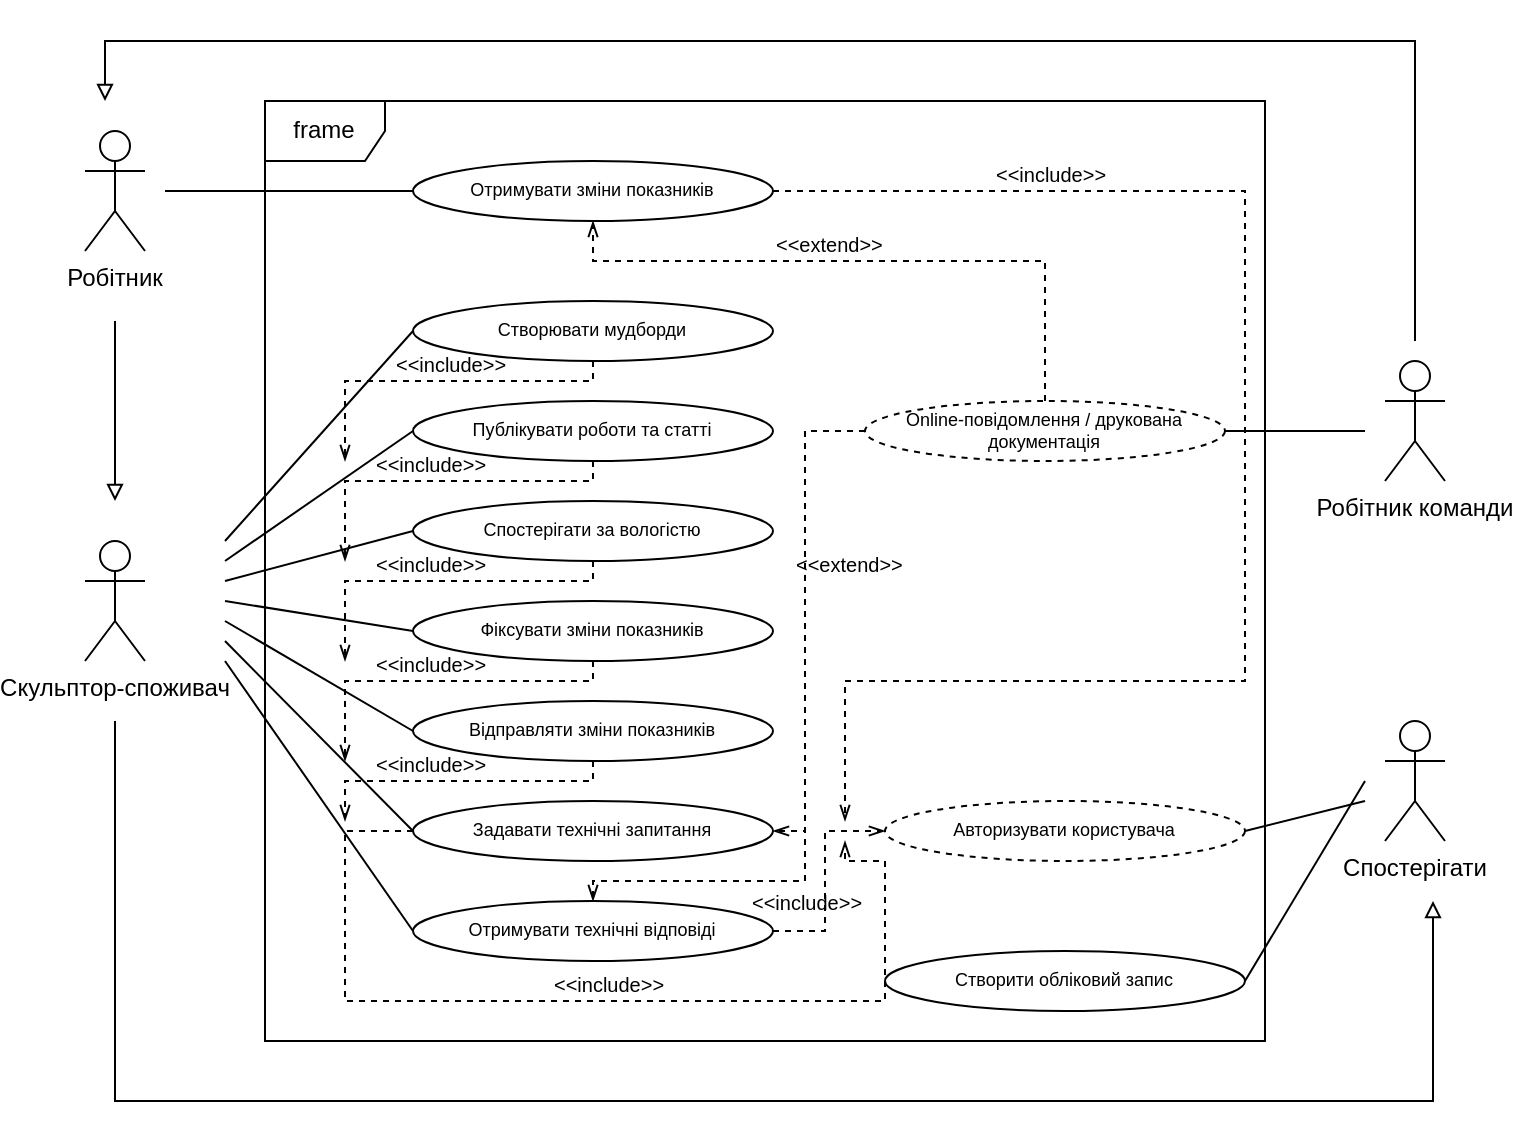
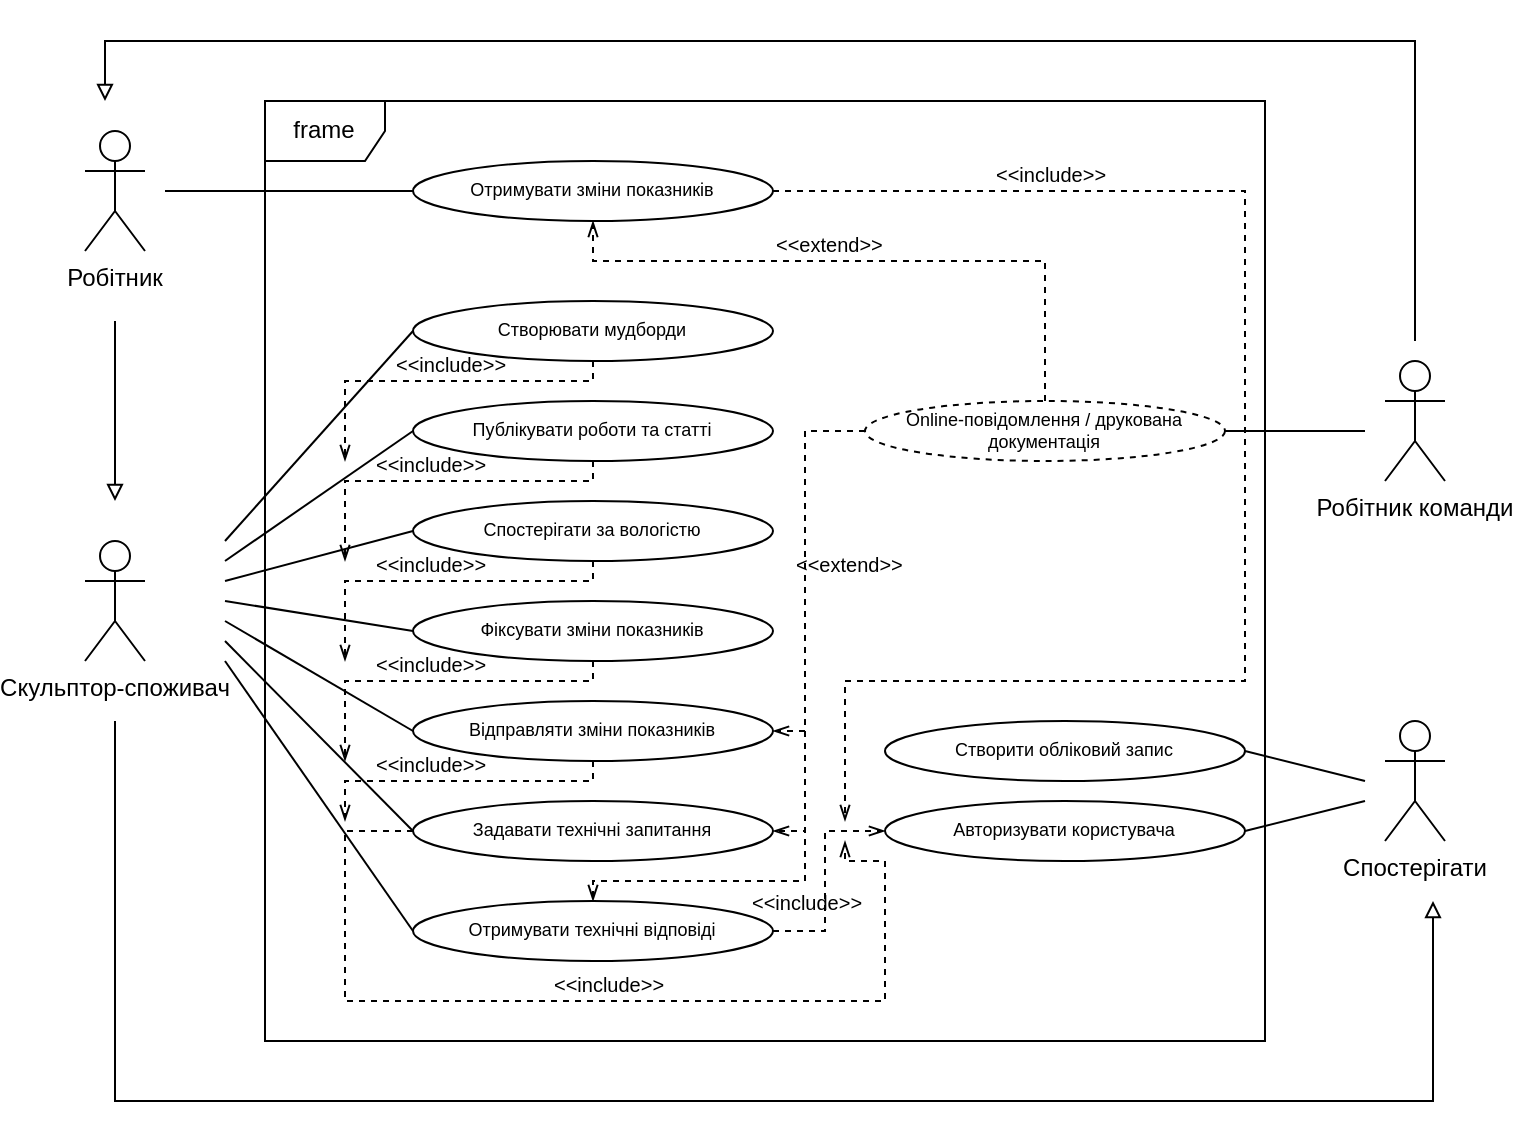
+ <mxCell id="29" style="edgeStyle=orthogonalEdgeStyle;rounded=0;orthogonalLoop=1;jettySize=auto;html=1;entryX=1;entryY=0.5;entryDx=0;entryDy=0;dashed=1;fontSize=6;startArrow=none;startFill=0;endArrow=openThin;endFill=0;" edge="1" parent="1" source="30" target="19"><mxGeometry relative="1" as="geometry"><Array as="points"><mxPoint x="380" y="215" /><mxPoint x="380" y="365" /></Array></mxGeometry></mxCell>
- <mxCell id="31" value="&lt;font style=&quot;font-size: 9px;&quot;&gt;Авторизувати користувача&lt;/font&gt;" style="ellipse;whiteSpace=wrap;html=1;align=center;fontSize=9;dashed=1;" vertex="1" parent="1"><mxGeometry x="420" y="400" width="180" height="30" as="geometry" /></mxCell>
+ <mxCell id="31" value="&lt;font style=&quot;font-size: 9px;&quot;&gt;Авторизувати користувача&lt;/font&gt;" style="ellipse;whiteSpace=wrap;html=1;align=center;fontSize=9;" vertex="1" parent="1"><mxGeometry x="420" y="400" width="180" height="30" as="geometry" /></mxCell>
- <mxCell id="32" value="&lt;font style=&quot;font-size: 9px;&quot;&gt;Створити обліковий запис&lt;/font&gt;" style="ellipse;whiteSpace=wrap;html=1;align=center;fontSize=9;" vertex="1" parent="1"><mxGeometry x="420" y="475" width="180" height="30" as="geometry" /></mxCell>
+ <mxCell id="32" value="&lt;font style=&quot;font-size: 9px;&quot;&gt;Створити обліковий запис&lt;/font&gt;" style="ellipse;whiteSpace=wrap;html=1;align=center;fontSize=9;" vertex="1" parent="1"><mxGeometry x="420" y="360" width="180" height="30" as="geometry" /></mxCell>
